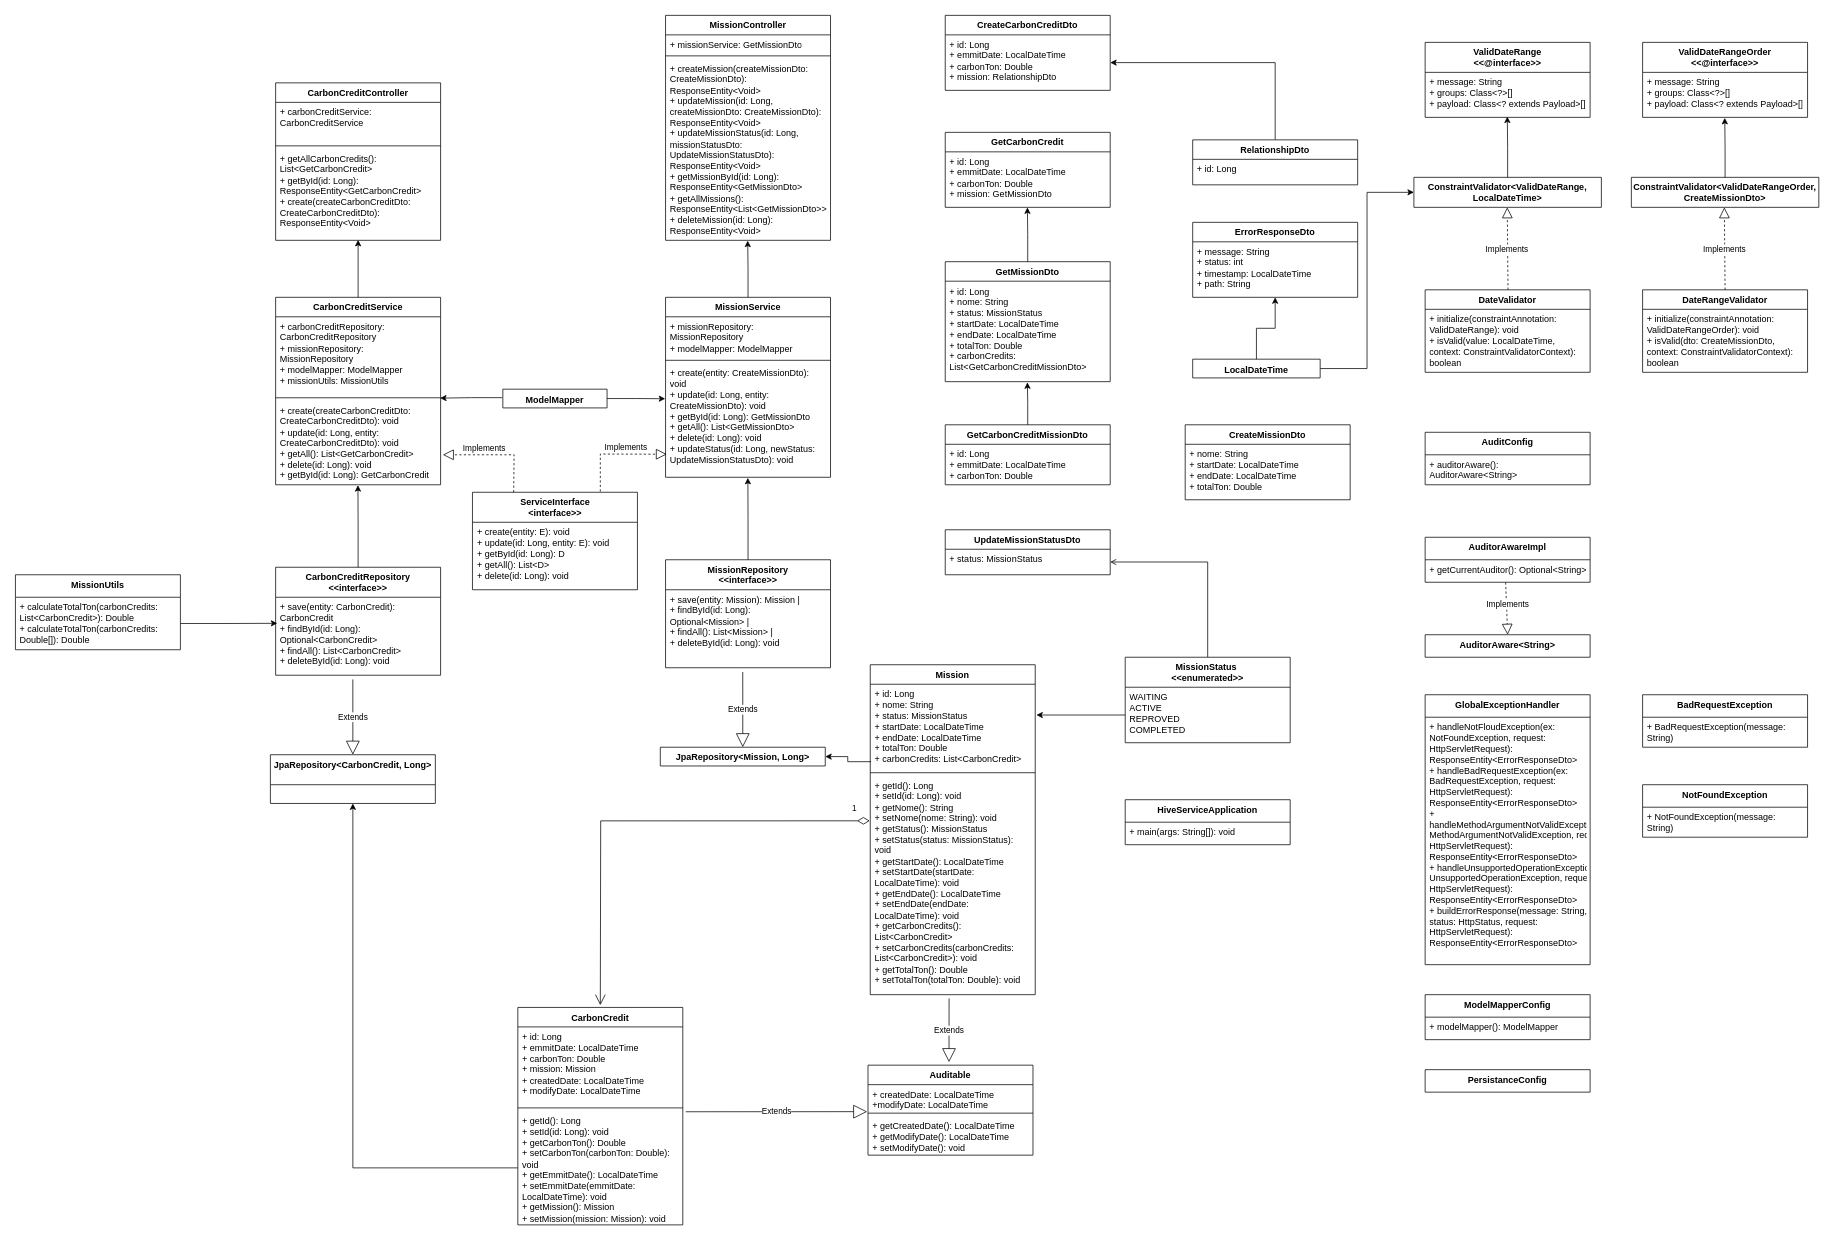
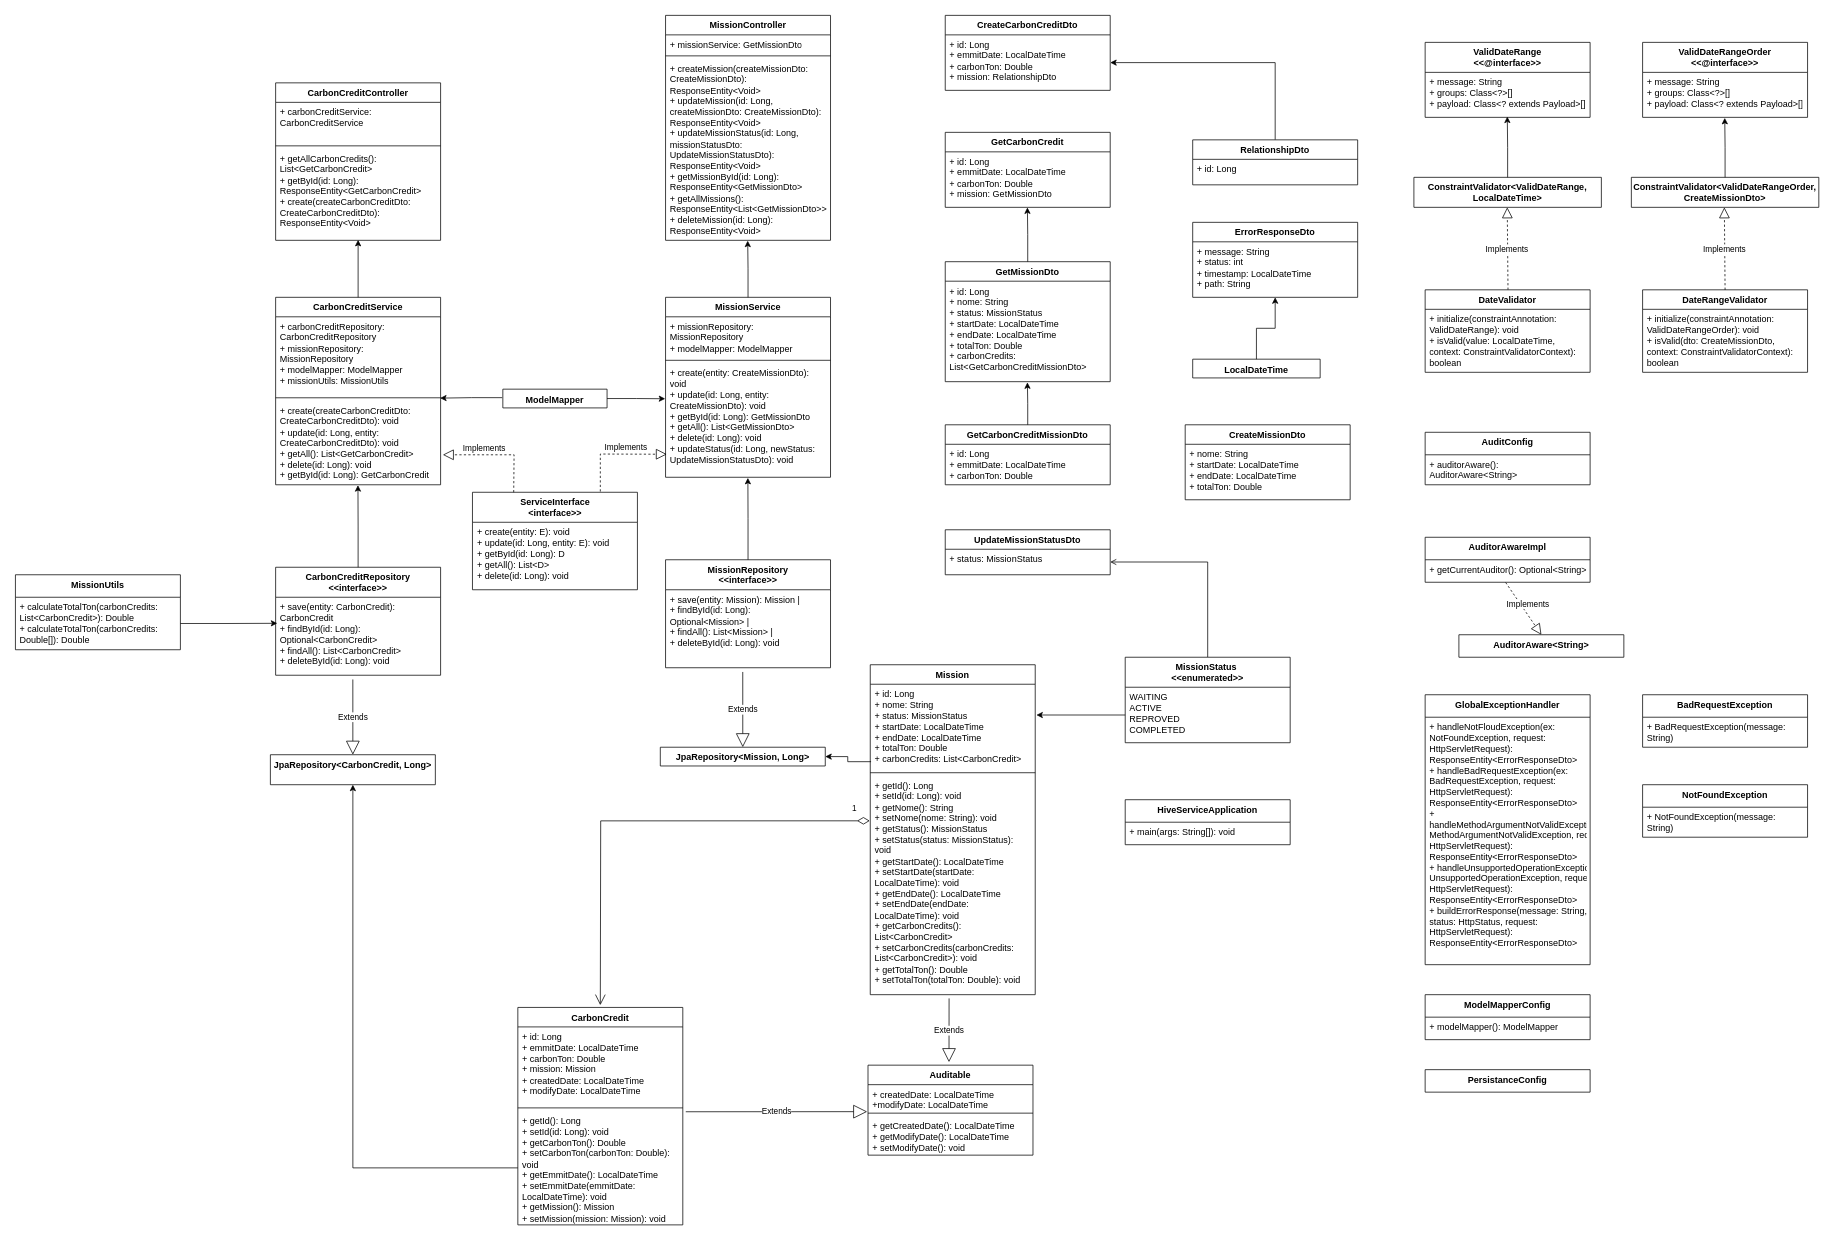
- <mxCell id="82" style="edgeStyle=orthogonalEdgeStyle;rounded=0;orthogonalLoop=1;jettySize=auto;html=1;entryX=0;entryY=0.5;entryDx=0;entryDy=0;" edge="1" parent="1" source="83" target="96"><mxGeometry relative="1" as="geometry" /></mxCell>
- <mxCell id="107" value="AuditorAware&amp;lt;String&amp;gt;" style="swimlane;fontStyle=1;align=center;verticalAlign=top;childLayout=stackLayout;horizontal=1;startSize=30;horizontalStack=0;resizeParent=1;resizeParentMax=0;resizeLast=0;collapsible=1;marginBottom=0;whiteSpace=wrap;html=1;" vertex="1" parent="1"><mxGeometry x="1900" y="846" width="220" height="30" as="geometry" /></mxCell>
+ <mxCell id="107" value="AuditorAware&amp;lt;String&amp;gt;" style="swimlane;fontStyle=1;align=center;verticalAlign=top;childLayout=stackLayout;horizontal=1;startSize=30;horizontalStack=0;resizeParent=1;resizeParentMax=0;resizeLast=0;collapsible=1;marginBottom=0;whiteSpace=wrap;html=1;" vertex="1" parent="1"><mxGeometry x="1945" y="846" width="220" height="30" as="geometry" /></mxCell>
- <mxCell id="27" value="JpaRepository&amp;lt;CarbonCredit, Long&amp;gt;" style="swimlane;fontStyle=1;align=center;verticalAlign=top;childLayout=stackLayout;horizontal=1;startSize=40;horizontalStack=0;resizeParent=1;resizeParentMax=0;resizeLast=0;collapsible=1;marginBottom=0;whiteSpace=wrap;html=1;" vertex="1" parent="1"><mxGeometry x="360" y="1006" width="220" height="65" as="geometry" /></mxCell>
+ <mxCell id="27" value="JpaRepository&amp;lt;CarbonCredit, Long&amp;gt;" style="swimlane;fontStyle=1;align=center;verticalAlign=top;childLayout=stackLayout;horizontal=1;startSize=40;horizontalStack=0;resizeParent=1;resizeParentMax=0;resizeLast=0;collapsible=1;marginBottom=0;whiteSpace=wrap;html=1;" vertex="1" parent="1"><mxGeometry x="360" y="1006" width="220" height="40" as="geometry" /></mxCell>
